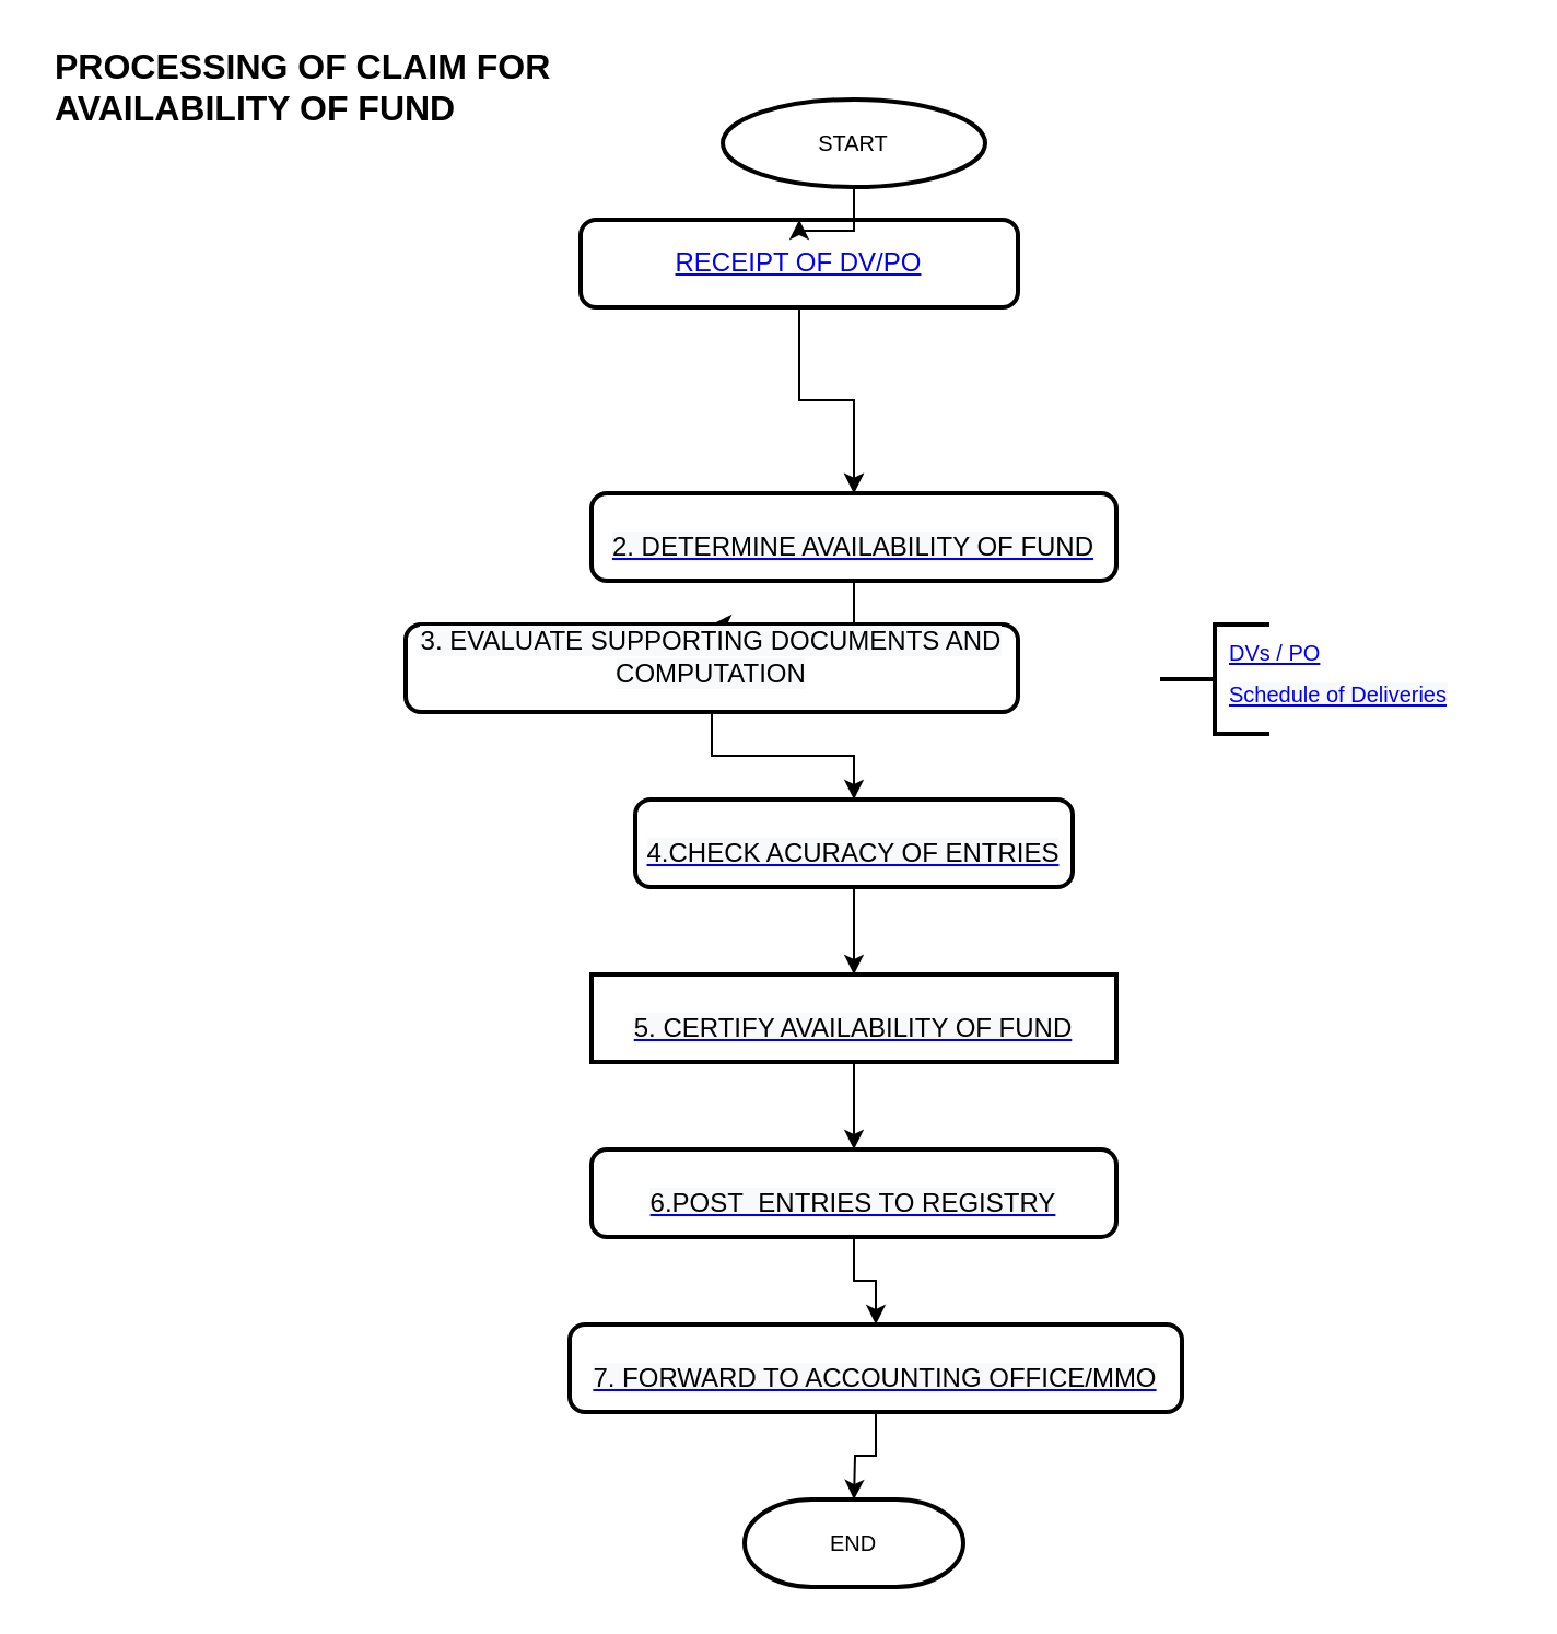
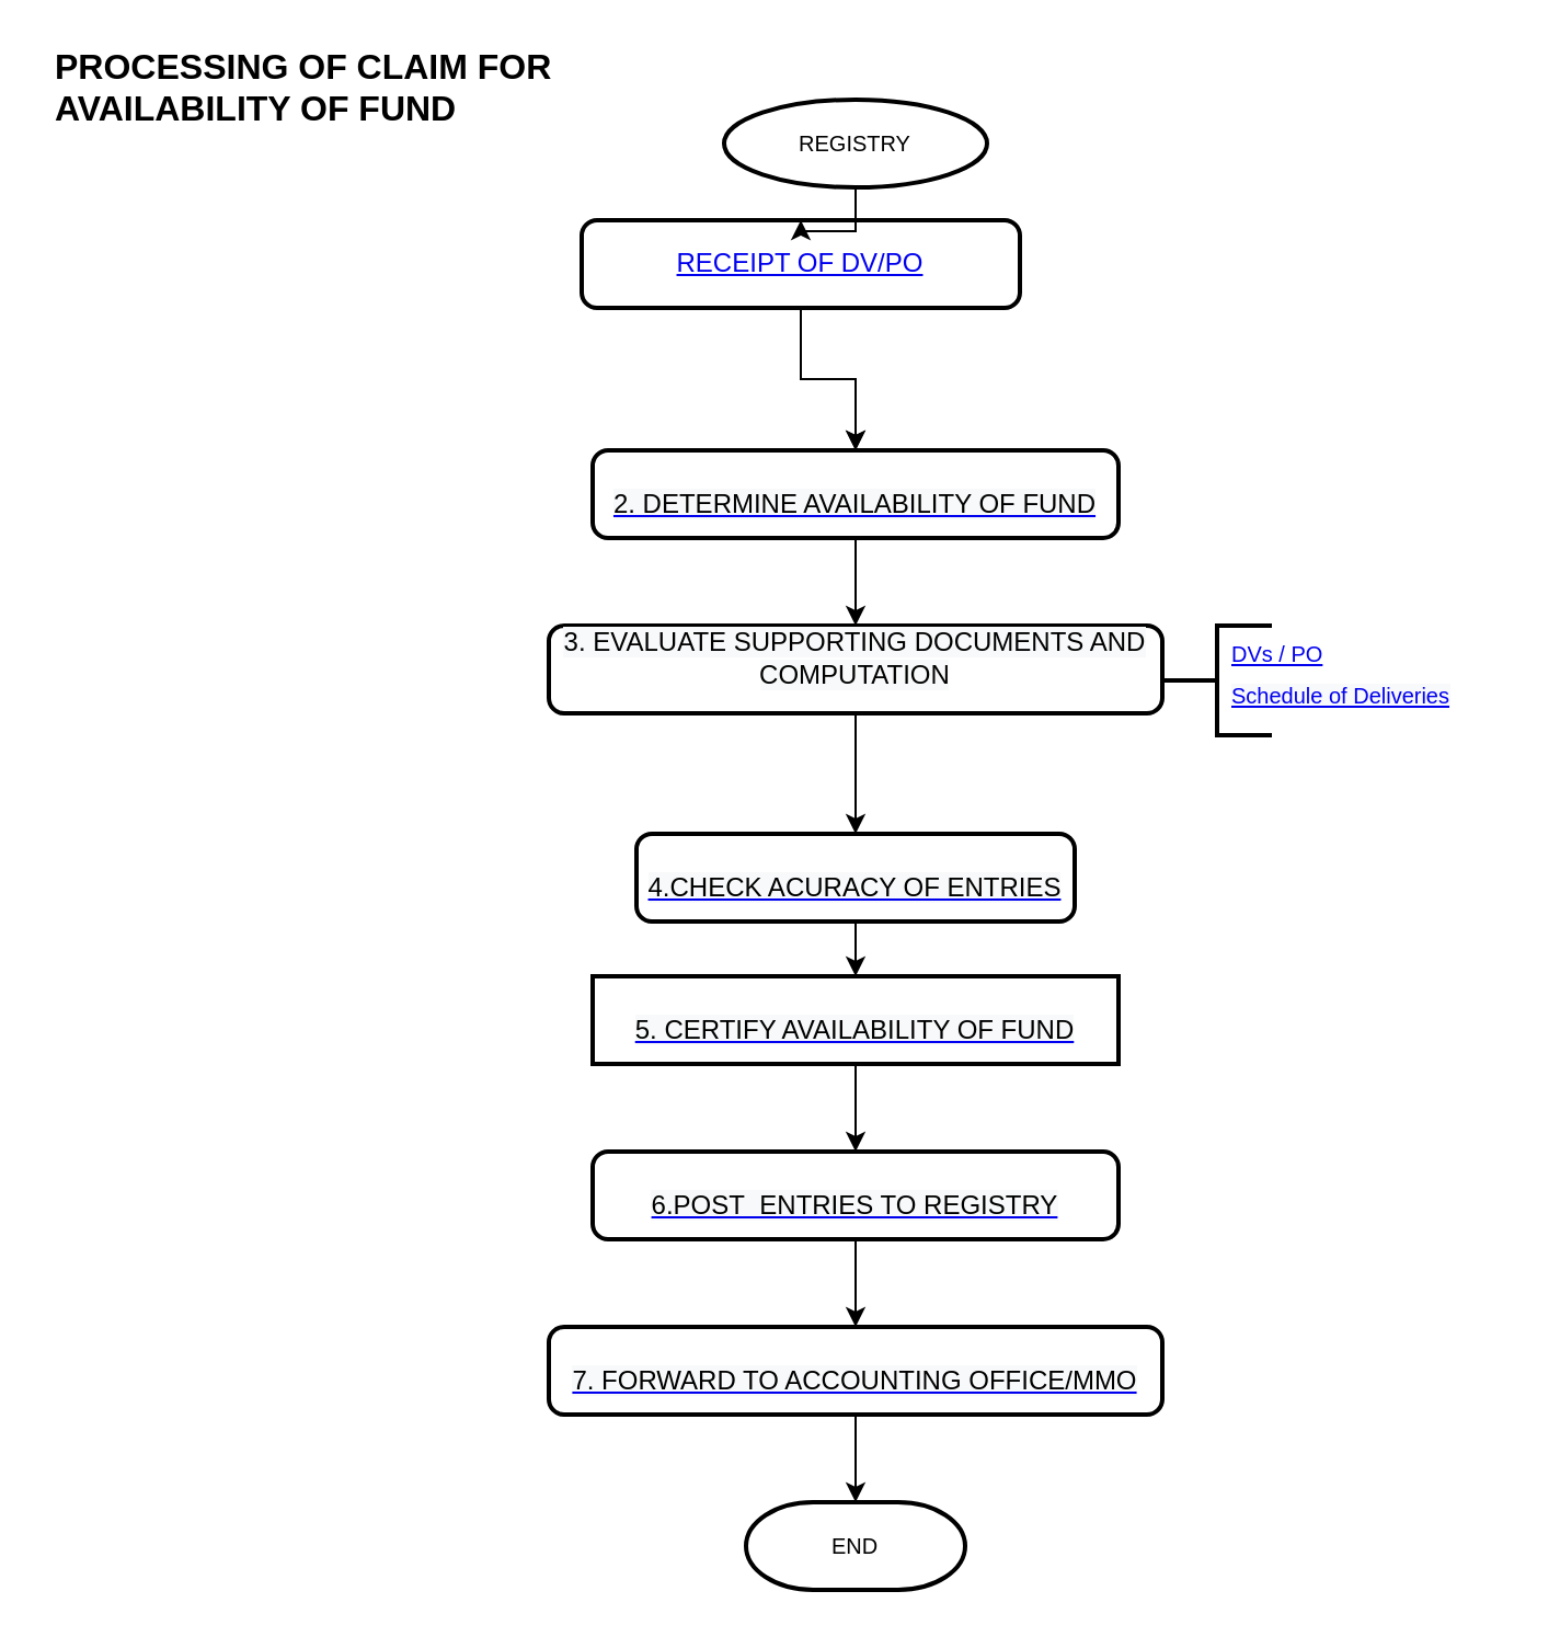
- <mxCell id="6" value="START" style="strokeWidth=2;html=1;shape=mxgraph.flowchart.start_1;whiteSpace=wrap;fontSize=10;" parent="1" vertex="1"><mxGeometry x="330" y="45" width="120" height="40" as="geometry" /></mxCell>
+ <mxCell id="6" value="REGISTRY" style="strokeWidth=2;html=1;shape=mxgraph.flowchart.start_1;whiteSpace=wrap;fontSize=10;" parent="1" vertex="1"><mxGeometry x="330" y="45" width="120" height="40" as="geometry" /></mxCell>
- <mxCell id="8" value="&lt;a href=&quot;data:page/id,hAzi2GytcV7F5AGIPIfJ&quot;&gt;&lt;br&gt;&lt;span style=&quot;color: rgb(0, 0, 0); font-family: Helvetica; font-size: 12px; font-style: normal; font-variant-ligatures: normal; font-variant-caps: normal; font-weight: 400; letter-spacing: normal; orphans: 2; text-align: center; text-indent: 0px; text-transform: none; widows: 2; word-spacing: 0px; -webkit-text-stroke-width: 0px; background-color: rgb(248, 249, 250); text-decoration-thickness: initial; text-decoration-style: initial; text-decoration-color: initial; float: none; display: inline !important;&quot;&gt;2. DETERMINE AVAILABILITY OF FUND&lt;/span&gt;&lt;br&gt;&lt;/a&gt;" style="rounded=1;whiteSpace=wrap;html=1;absoluteArcSize=1;arcSize=14;strokeWidth=2;fontSize=8;" parent="1" vertex="1"><mxGeometry x="270" y="225" width="240" height="40" as="geometry" /></mxCell>
+ <mxCell id="8" value="&lt;a href=&quot;data:page/id,hAzi2GytcV7F5AGIPIfJ&quot;&gt;&lt;br&gt;&lt;span style=&quot;color: rgb(0, 0, 0); font-family: Helvetica; font-size: 12px; font-style: normal; font-variant-ligatures: normal; font-variant-caps: normal; font-weight: 400; letter-spacing: normal; orphans: 2; text-align: center; text-indent: 0px; text-transform: none; widows: 2; word-spacing: 0px; -webkit-text-stroke-width: 0px; background-color: rgb(248, 249, 250); text-decoration-thickness: initial; text-decoration-style: initial; text-decoration-color: initial; float: none; display: inline !important;&quot;&gt;2. DETERMINE AVAILABILITY OF FUND&lt;/span&gt;&lt;br&gt;&lt;/a&gt;" style="rounded=1;whiteSpace=wrap;html=1;absoluteArcSize=1;arcSize=14;strokeWidth=2;fontSize=8;" parent="1" vertex="1"><mxGeometry x="270" y="205" width="240" height="40" as="geometry" /></mxCell>
- <mxCell id="10" value="&#10;&lt;span style=&quot;color: rgb(0, 0, 0); font-family: Helvetica; font-size: 12px; font-style: normal; font-variant-ligatures: normal; font-variant-caps: normal; font-weight: 400; letter-spacing: normal; orphans: 2; text-indent: 0px; text-transform: none; widows: 2; word-spacing: 0px; -webkit-text-stroke-width: 0px; background-color: rgb(248, 249, 250); text-decoration-thickness: initial; text-decoration-style: initial; text-decoration-color: initial; float: none; display: inline !important;&quot;&gt;3. EVALUATE SUPPORTING DOCUMENTS AND COMPUTATION&lt;/span&gt;&#10;&#10;" style="rounded=1;whiteSpace=wrap;html=1;absoluteArcSize=1;arcSize=14;strokeWidth=2;fontSize=8;align=center;" parent="1" vertex="1"><mxGeometry x="185" y="285" width="280" height="40" as="geometry" /></mxCell>
+ <mxCell id="10" value="&#10;&lt;span style=&quot;color: rgb(0, 0, 0); font-family: Helvetica; font-size: 12px; font-style: normal; font-variant-ligatures: normal; font-variant-caps: normal; font-weight: 400; letter-spacing: normal; orphans: 2; text-indent: 0px; text-transform: none; widows: 2; word-spacing: 0px; -webkit-text-stroke-width: 0px; background-color: rgb(248, 249, 250); text-decoration-thickness: initial; text-decoration-style: initial; text-decoration-color: initial; float: none; display: inline !important;&quot;&gt;3. EVALUATE SUPPORTING DOCUMENTS AND COMPUTATION&lt;/span&gt;&#10;&#10;" style="rounded=1;whiteSpace=wrap;html=1;absoluteArcSize=1;arcSize=14;strokeWidth=2;fontSize=8;align=center;" parent="1" vertex="1"><mxGeometry x="250" y="285" width="280" height="40" as="geometry" /></mxCell>
- <mxCell id="12" value="&lt;a href=&quot;data:page/id,JotC-EuoWsDVf2jmkour&quot;&gt;&lt;br&gt;&lt;span style=&quot;color: rgb(0, 0, 0); font-family: Helvetica; font-size: 12px; font-style: normal; font-variant-ligatures: normal; font-variant-caps: normal; font-weight: 400; letter-spacing: normal; orphans: 2; text-align: center; text-indent: 0px; text-transform: none; widows: 2; word-spacing: 0px; -webkit-text-stroke-width: 0px; background-color: rgb(248, 249, 250); text-decoration-thickness: initial; text-decoration-style: initial; text-decoration-color: initial; float: none; display: inline !important;&quot;&gt;4.CHECK ACURACY OF ENTRIES&lt;/span&gt;&lt;br&gt;&lt;/a&gt;" style="rounded=1;whiteSpace=wrap;html=1;absoluteArcSize=1;arcSize=14;strokeWidth=2;fontSize=8;" parent="1" vertex="1"><mxGeometry x="290" y="365" width="200" height="40" as="geometry" /></mxCell>
+ <mxCell id="12" value="&lt;a href=&quot;data:page/id,JotC-EuoWsDVf2jmkour&quot;&gt;&lt;br&gt;&lt;span style=&quot;color: rgb(0, 0, 0); font-family: Helvetica; font-size: 12px; font-style: normal; font-variant-ligatures: normal; font-variant-caps: normal; font-weight: 400; letter-spacing: normal; orphans: 2; text-align: center; text-indent: 0px; text-transform: none; widows: 2; word-spacing: 0px; -webkit-text-stroke-width: 0px; background-color: rgb(248, 249, 250); text-decoration-thickness: initial; text-decoration-style: initial; text-decoration-color: initial; float: none; display: inline !important;&quot;&gt;4.CHECK ACURACY OF ENTRIES&lt;/span&gt;&lt;br&gt;&lt;/a&gt;" style="rounded=1;whiteSpace=wrap;html=1;absoluteArcSize=1;arcSize=14;strokeWidth=2;fontSize=8;" parent="1" vertex="1"><mxGeometry x="290" y="380" width="200" height="40" as="geometry" /></mxCell>
- <mxCell id="18" value="&lt;a href=&quot;data:page/id,nxSo-RsYgHZlzGF7UfUn&quot;&gt;&lt;br&gt;&lt;span style=&quot;color: rgb(0, 0, 0); font-family: Helvetica; font-size: 12px; font-style: normal; font-variant-ligatures: normal; font-variant-caps: normal; font-weight: 400; letter-spacing: normal; orphans: 2; text-align: center; text-indent: 0px; text-transform: none; widows: 2; word-spacing: 0px; -webkit-text-stroke-width: 0px; background-color: rgb(248, 249, 250); text-decoration-thickness: initial; text-decoration-style: initial; text-decoration-color: initial; float: none; display: inline !important;&quot;&gt;7. FORWARD TO ACCOUNTING OFFICE/MMO&lt;/span&gt;&lt;br&gt;&lt;/a&gt;" style="rounded=1;whiteSpace=wrap;html=1;absoluteArcSize=1;arcSize=14;strokeWidth=2;fontSize=8;" parent="1" vertex="1"><mxGeometry x="260" y="605" width="280" height="40" as="geometry" /></mxCell>
+ <mxCell id="18" value="&lt;a href=&quot;data:page/id,nxSo-RsYgHZlzGF7UfUn&quot;&gt;&lt;br&gt;&lt;span style=&quot;color: rgb(0, 0, 0); font-family: Helvetica; font-size: 12px; font-style: normal; font-variant-ligatures: normal; font-variant-caps: normal; font-weight: 400; letter-spacing: normal; orphans: 2; text-align: center; text-indent: 0px; text-transform: none; widows: 2; word-spacing: 0px; -webkit-text-stroke-width: 0px; background-color: rgb(248, 249, 250); text-decoration-thickness: initial; text-decoration-style: initial; text-decoration-color: initial; float: none; display: inline !important;&quot;&gt;7. FORWARD TO ACCOUNTING OFFICE/MMO&lt;/span&gt;&lt;br&gt;&lt;/a&gt;" style="rounded=1;whiteSpace=wrap;html=1;absoluteArcSize=1;arcSize=14;strokeWidth=2;fontSize=8;" parent="1" vertex="1"><mxGeometry x="250" y="605" width="280" height="40" as="geometry" /></mxCell>
